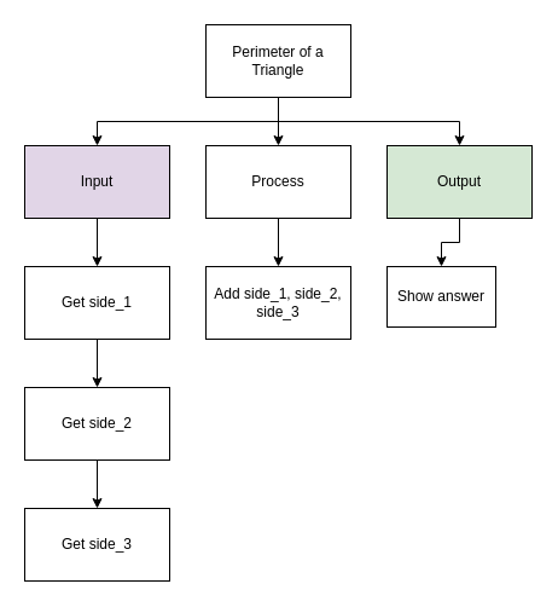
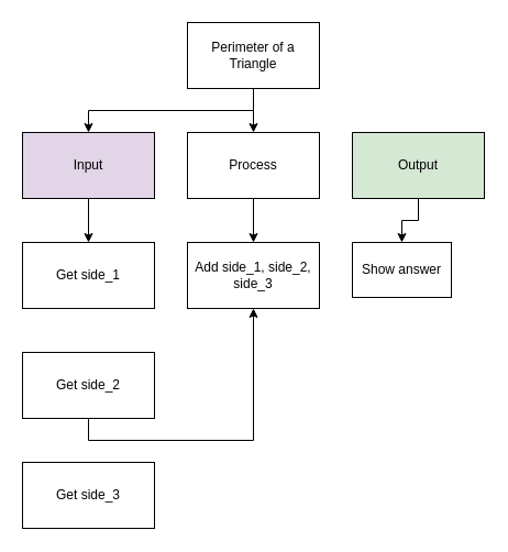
- <mxCell id="4" style="edgeStyle=orthogonalEdgeStyle;rounded=0;orthogonalLoop=1;jettySize=auto;html=1;exitX=0.5;exitY=1;exitDx=0;exitDy=0;entryX=0.5;entryY=0;entryDx=0;entryDy=0;" edge="1" parent="1" source="5" target="11"><mxGeometry relative="1" as="geometry" /></mxCell>
- <mxCell id="12" style="edgeStyle=orthogonalEdgeStyle;rounded=0;orthogonalLoop=1;jettySize=auto;html=1;exitX=0.5;exitY=1;exitDx=0;exitDy=0;entryX=0.5;entryY=0;entryDx=0;entryDy=0;" edge="1" parent="1" source="13" target="15"><mxGeometry relative="1" as="geometry" /></mxCell>
- <mxCell id="14" style="edgeStyle=orthogonalEdgeStyle;rounded=0;orthogonalLoop=1;jettySize=auto;html=1;exitX=0.5;exitY=1;exitDx=0;exitDy=0;entryX=0.5;entryY=0;entryDx=0;entryDy=0;" edge="1" parent="1" source="15" target="16"><mxGeometry relative="1" as="geometry" /></mxCell>
+ <mxCell id="14" style="edgeStyle=orthogonalEdgeStyle;rounded=0;orthogonalLoop=1;jettySize=auto;html=1;exitX=0.5;exitY=1;exitDx=0;exitDy=0;" edge="1" parent="1" source="15" target="17"><mxGeometry relative="1" as="geometry" /></mxCell>
